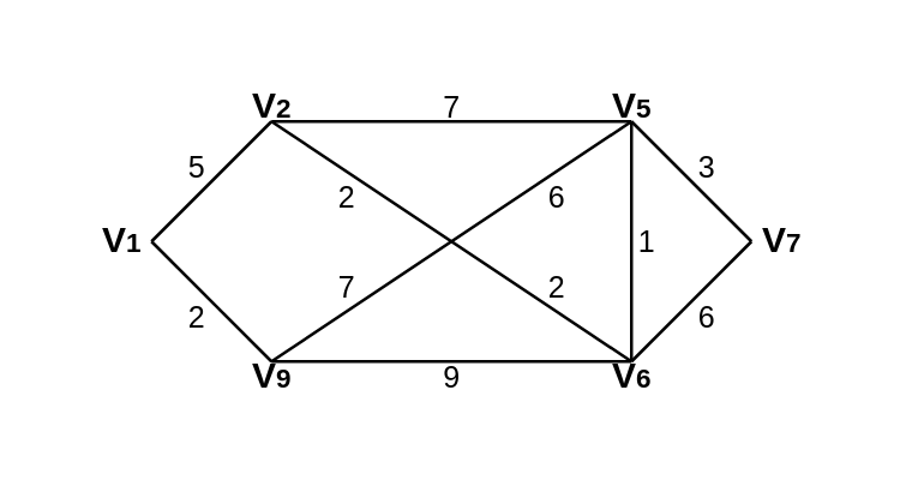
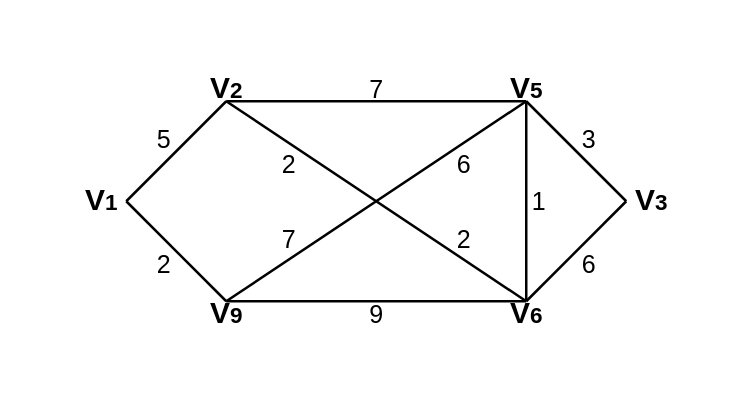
- <mxCell id="16" value="V&lt;font style=&quot;font-size: 9px;&quot;&gt;7&lt;/font&gt;" style="text;html=1;align=center;verticalAlign=middle;resizable=0;points=[];autosize=1;strokeColor=none;fillColor=none;fontStyle=1" parent="1" vertex="1"><mxGeometry x="240" y="65" width="40" height="30" as="geometry" /></mxCell>
+ <mxCell id="16" value="V&lt;font style=&quot;font-size: 9px;&quot;&gt;3&lt;/font&gt;" style="text;html=1;align=center;verticalAlign=middle;resizable=0;points=[];autosize=1;strokeColor=none;fillColor=none;fontStyle=1" parent="1" vertex="1"><mxGeometry x="240" y="65" width="40" height="30" as="geometry" /></mxCell>
